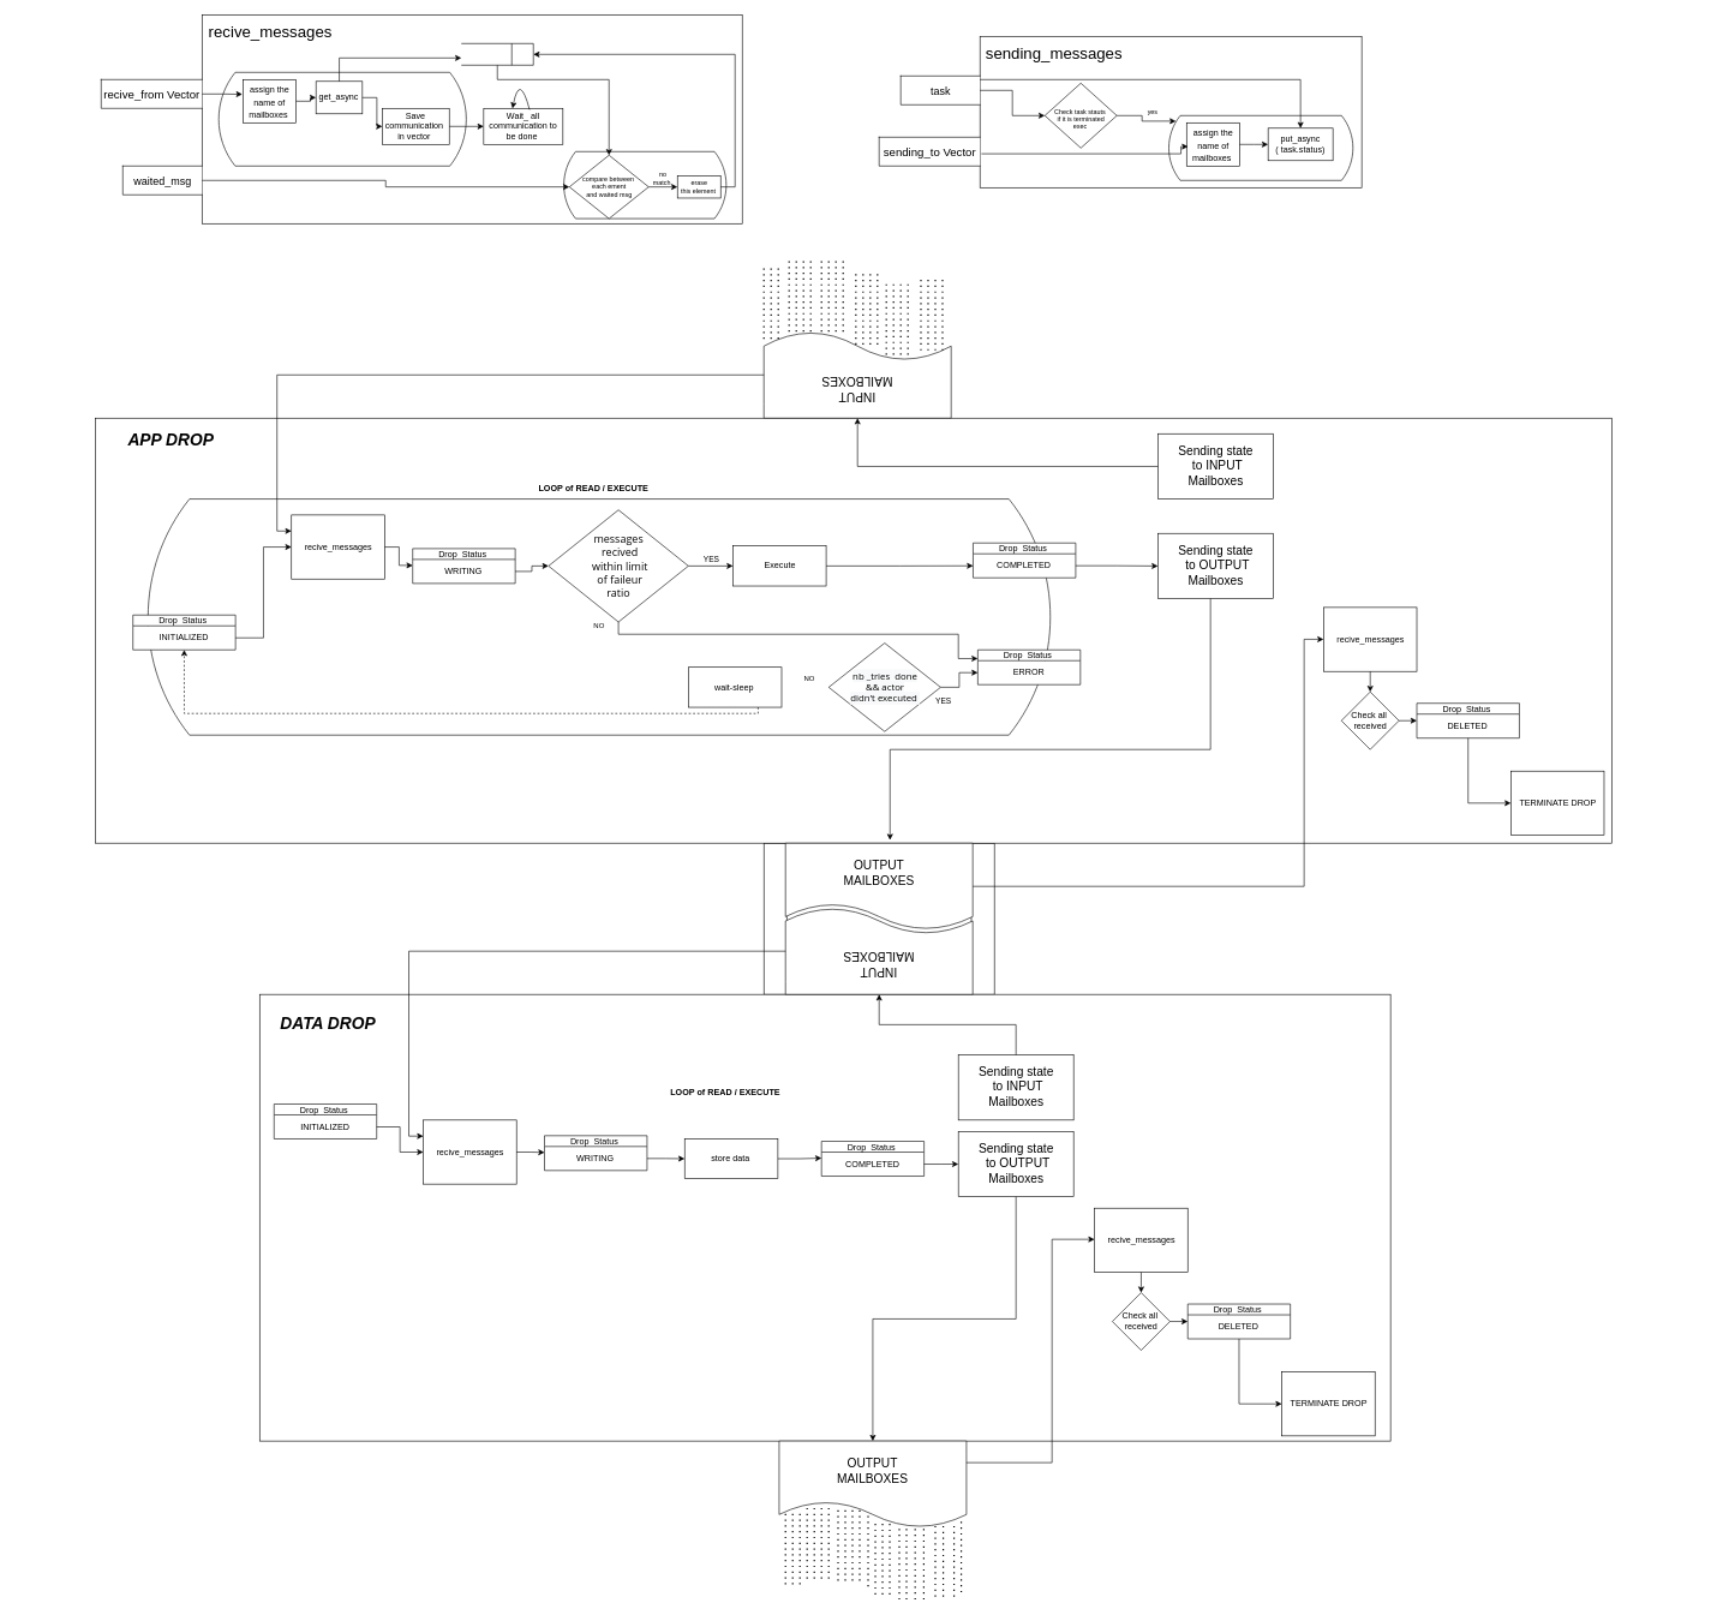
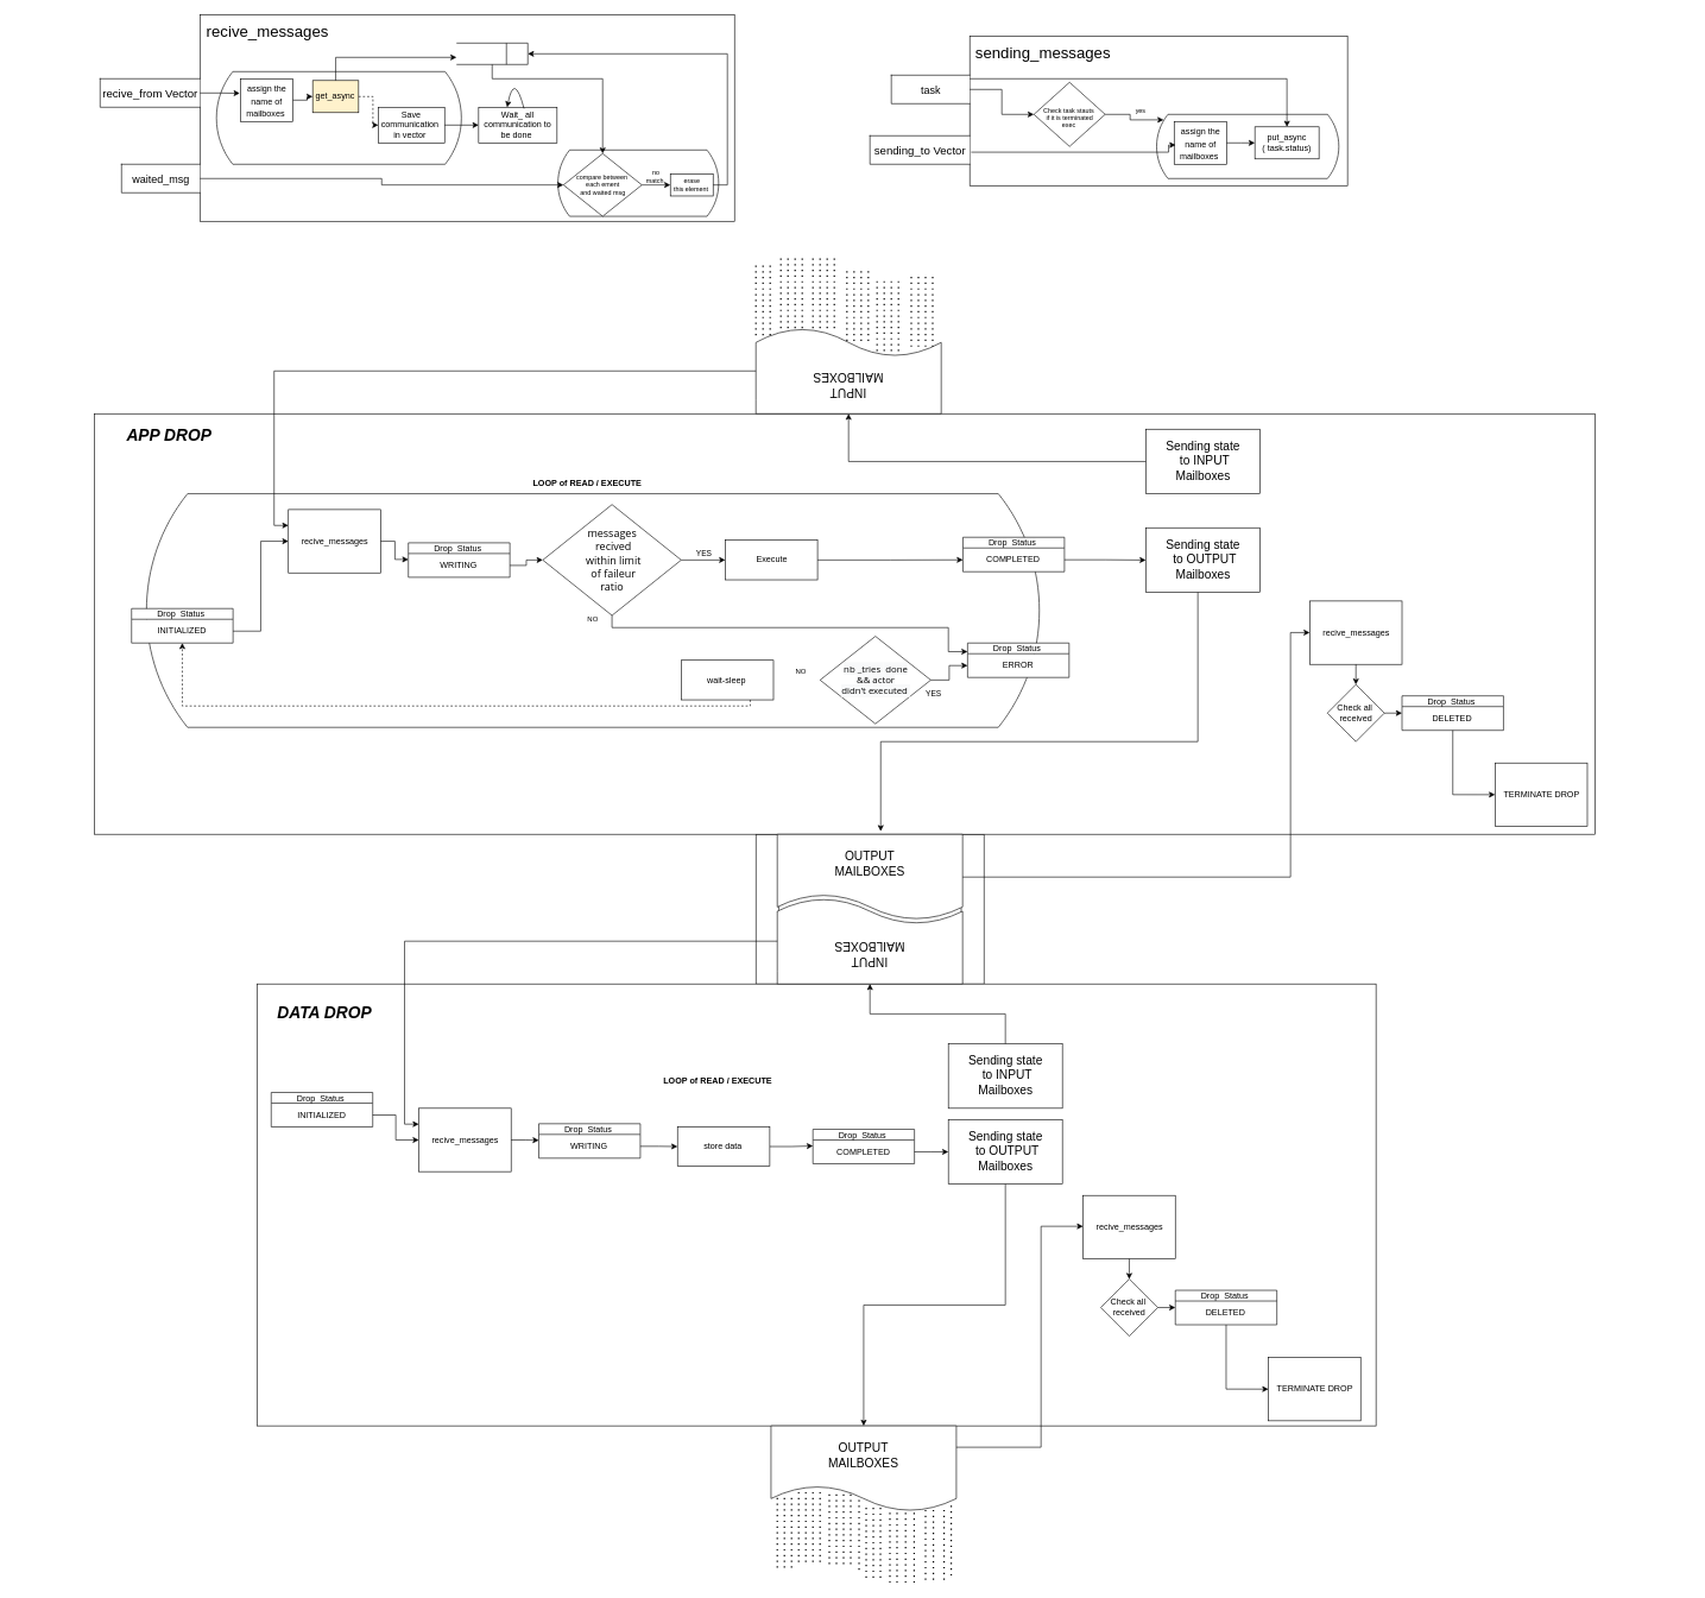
- <mxCell id="140" value="get_async" style="rounded=0;whiteSpace=wrap;html=1;fontSize=12;" parent="137" vertex="1"><mxGeometry x="138.158" y="12.5" width="64.474" height="45.0" as="geometry" /></mxCell>
+ <mxCell id="140" value="get_async" style="rounded=0;whiteSpace=wrap;html=1;fontSize=12;fillColor=#fff2cc;" parent="137" vertex="1"><mxGeometry x="138.158" y="12.5" width="64.474" height="45.0" as="geometry" /></mxCell>
- <mxCell id="143" style="edgeStyle=orthogonalEdgeStyle;rounded=0;orthogonalLoop=1;jettySize=auto;html=1;entryX=0;entryY=0.5;entryDx=0;entryDy=0;fontSize=12;" parent="137" source="140" target="141" edge="1"><mxGeometry relative="1" as="geometry" /></mxCell>
+ <mxCell id="143" style="edgeStyle=orthogonalEdgeStyle;rounded=0;orthogonalLoop=1;jettySize=auto;html=1;entryX=0;entryY=0.5;entryDx=0;entryDy=0;fontSize=12;dashed=1;" parent="137" source="140" target="141" edge="1"><mxGeometry relative="1" as="geometry" /></mxCell>
